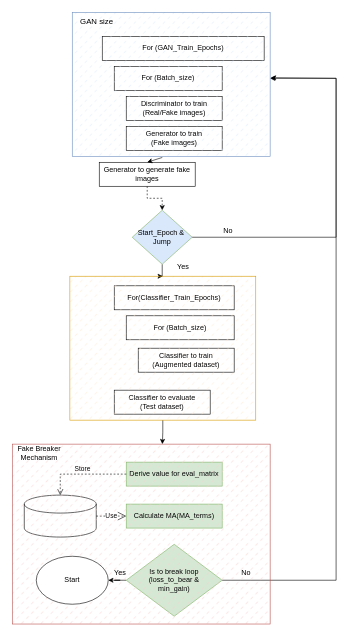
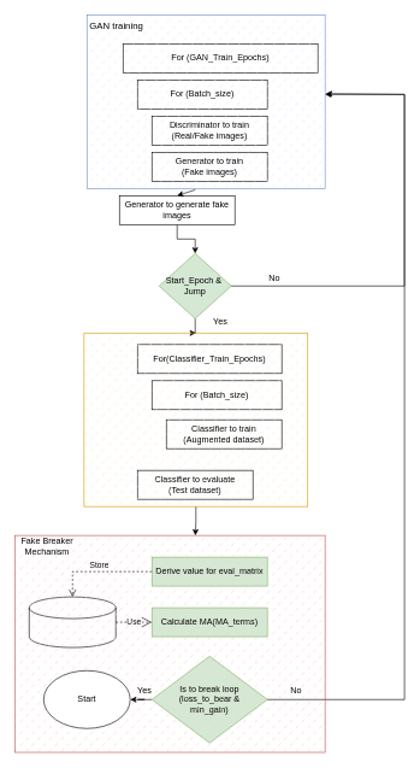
- <mxCell id="33" value="GAN size" style="text;html=1;strokeColor=none;fillColor=none;align=center;verticalAlign=middle;whiteSpace=wrap;rounded=0;fillStyle=auto;fontSize=13;" vertex="1" parent="1"><mxGeometry x="116" y="20" width="90" height="30" as="geometry" /></mxCell>
+ <mxCell id="33" value="GAN training" style="text;html=1;strokeColor=none;fillColor=none;align=center;verticalAlign=middle;whiteSpace=wrap;rounded=0;fillStyle=auto;fontSize=13;" vertex="1" parent="1"><mxGeometry x="116" y="20" width="90" height="30" as="geometry" /></mxCell>
- <mxCell id="6" value="" style="edgeStyle=orthogonalEdgeStyle;rounded=0;orthogonalLoop=1;jettySize=auto;html=1;dashed=1;" edge="1" parent="1" source="7" target="11"><mxGeometry relative="1" as="geometry" /></mxCell>
+ <mxCell id="6" value="" style="edgeStyle=orthogonalEdgeStyle;rounded=0;orthogonalLoop=1;jettySize=auto;html=1;" edge="1" parent="1" source="7" target="11"><mxGeometry relative="1" as="geometry" /></mxCell>
- <mxCell id="11" value="Start_Epoch &amp;amp;&amp;nbsp;&lt;br&gt;Jump" style="rhombus;whiteSpace=wrap;html=1;fillStyle=auto;strokeColor=#82b366;fillColor=#dae8fc;" vertex="1" parent="1"><mxGeometry x="220" y="350" width="100" height="90" as="geometry" /></mxCell>
+ <mxCell id="11" value="Start_Epoch &amp;amp;&amp;nbsp;&lt;br&gt;Jump" style="rhombus;whiteSpace=wrap;html=1;fillStyle=auto;strokeColor=#82b366;fillColor=#d5e8d4;" vertex="1" parent="1"><mxGeometry x="220" y="350" width="100" height="90" as="geometry" /></mxCell>
